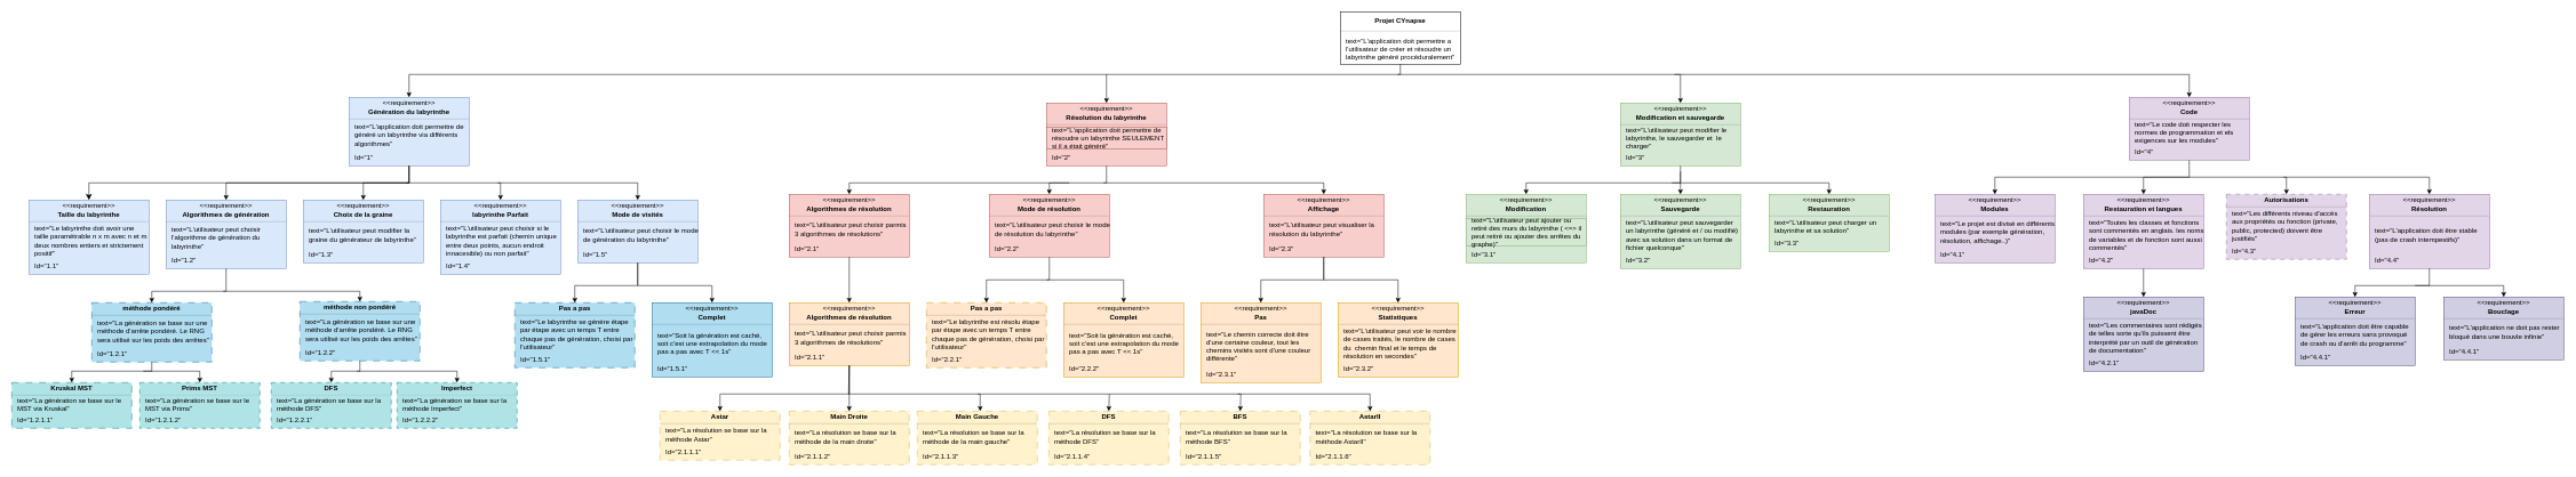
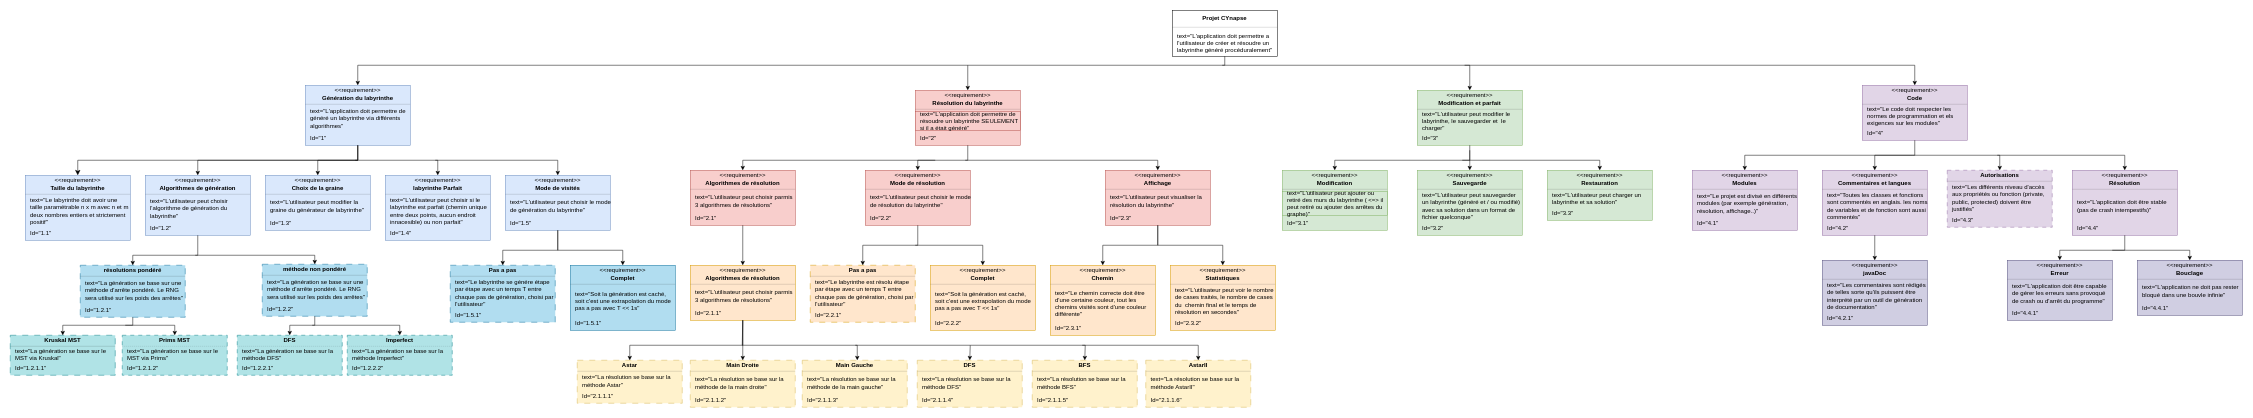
- <mxCell id="104" value="Modification et sauvegarde" style="html=1;align=center;spacing=0;verticalAlign=middle;strokeColor=none;fillColor=none;whiteSpace=wrap;fontStyle=1" parent="102" vertex="1"><mxGeometry y="16" width="210" height="18" as="geometry" /></mxCell>
+ <mxCell id="104" value="Modification et parfait" style="html=1;align=center;spacing=0;verticalAlign=middle;strokeColor=none;fillColor=none;whiteSpace=wrap;fontStyle=1" parent="102" vertex="1"><mxGeometry y="16" width="210" height="18" as="geometry" /></mxCell>
- <mxCell id="186" value="Restauration et langues" style="html=1;align=center;spacing=0;verticalAlign=middle;strokeColor=none;fillColor=none;whiteSpace=wrap;fontStyle=1" parent="184" vertex="1"><mxGeometry y="16" width="210" height="18" as="geometry" /></mxCell>
+ <mxCell id="186" value="Commentaires et langues" style="html=1;align=center;spacing=0;verticalAlign=middle;strokeColor=none;fillColor=none;whiteSpace=wrap;fontStyle=1" parent="184" vertex="1"><mxGeometry y="16" width="210" height="18" as="geometry" /></mxCell>
- <mxCell id="79" value="méthode pondéré" style="html=1;align=center;spacing=0;verticalAlign=middle;strokeColor=none;fillColor=none;whiteSpace=wrap;fontStyle=1" parent="78" vertex="1"><mxGeometry width="210" height="18" as="geometry" /></mxCell>
+ <mxCell id="79" value="résolutions pondéré" style="html=1;align=center;spacing=0;verticalAlign=middle;strokeColor=none;fillColor=none;whiteSpace=wrap;fontStyle=1" parent="78" vertex="1"><mxGeometry width="210" height="18" as="geometry" /></mxCell>
- <mxCell id="142" value="Pas" style="html=1;align=center;spacing=0;verticalAlign=middle;strokeColor=none;fillColor=none;whiteSpace=wrap;fontStyle=1" parent="140" vertex="1"><mxGeometry y="16" width="210" height="18" as="geometry" /></mxCell>
+ <mxCell id="142" value="Chemin" style="html=1;align=center;spacing=0;verticalAlign=middle;strokeColor=none;fillColor=none;whiteSpace=wrap;fontStyle=1" parent="140" vertex="1"><mxGeometry y="16" width="210" height="18" as="geometry" /></mxCell>
